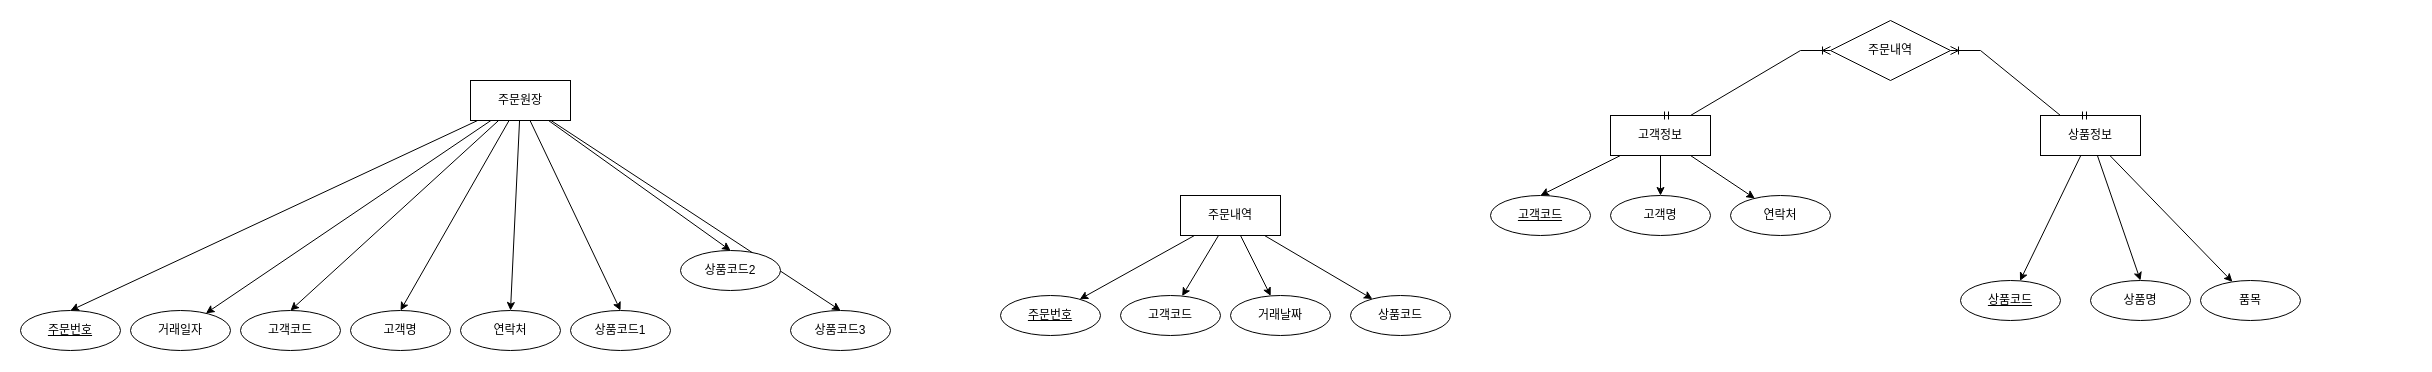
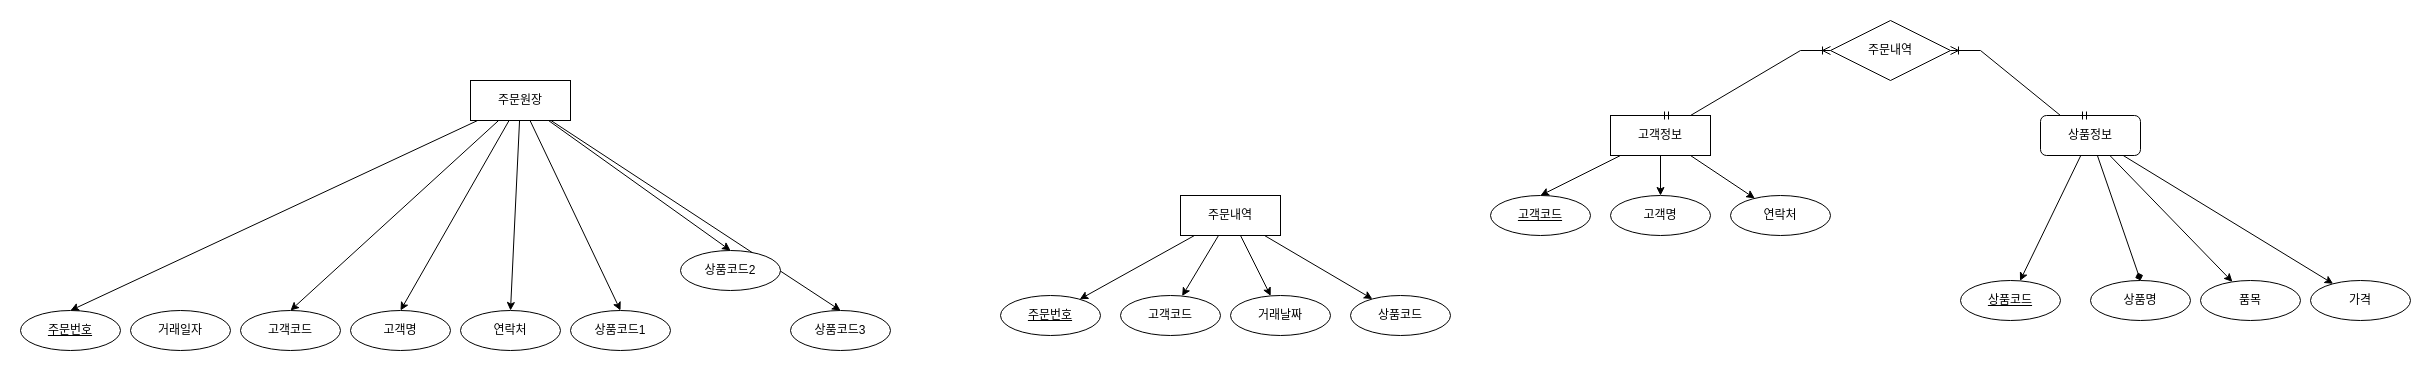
- <mxCell id="39" value="상품정보" style="whiteSpace=wrap;html=1;align=center;" vertex="1" parent="1"><mxGeometry x="2040" y="115" width="100" height="40" as="geometry" /></mxCell>
+ <mxCell id="39" value="상품정보" style="whiteSpace=wrap;html=1;align=center;rounded=1;" vertex="1" parent="1"><mxGeometry x="2040" y="115" width="100" height="40" as="geometry" /></mxCell>
- <mxCell id="3" style="rounded=0;orthogonalLoop=1;jettySize=auto;html=1;" edge="1" parent="1" source="10" target="12"><mxGeometry relative="1" as="geometry" /></mxCell>
+ <mxCell id="38" style="rounded=0;orthogonalLoop=1;jettySize=auto;html=1;" edge="1" parent="1" source="39" target="43"><mxGeometry relative="1" as="geometry" /></mxCell>
- <mxCell id="36" style="rounded=0;orthogonalLoop=1;jettySize=auto;html=1;entryX=0.5;entryY=0;entryDx=0;entryDy=0;" edge="1" parent="1" source="39" target="41"><mxGeometry relative="1" as="geometry" /></mxCell>
+ <mxCell id="36" style="rounded=0;orthogonalLoop=1;jettySize=auto;html=1;entryX=0.5;entryY=0;entryDx=0;entryDy=0;endArrow=diamond;" edge="1" parent="1" source="39" target="41"><mxGeometry relative="1" as="geometry" /></mxCell>
+ <mxCell id="43" value="가격" style="ellipse;whiteSpace=wrap;html=1;align=center;" vertex="1" parent="1"><mxGeometry x="2310" y="280" width="100" height="40" as="geometry" /></mxCell>
